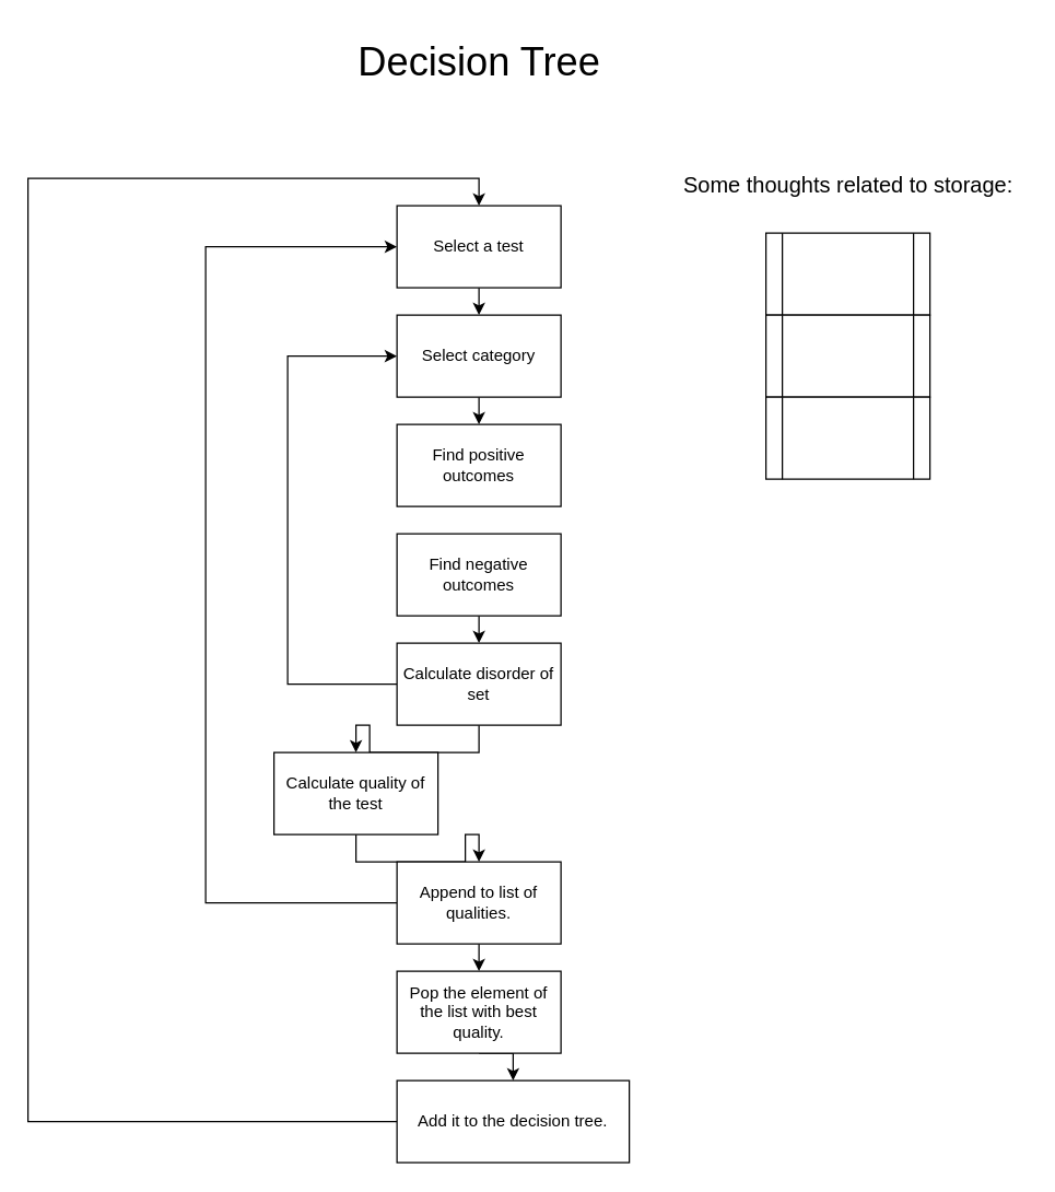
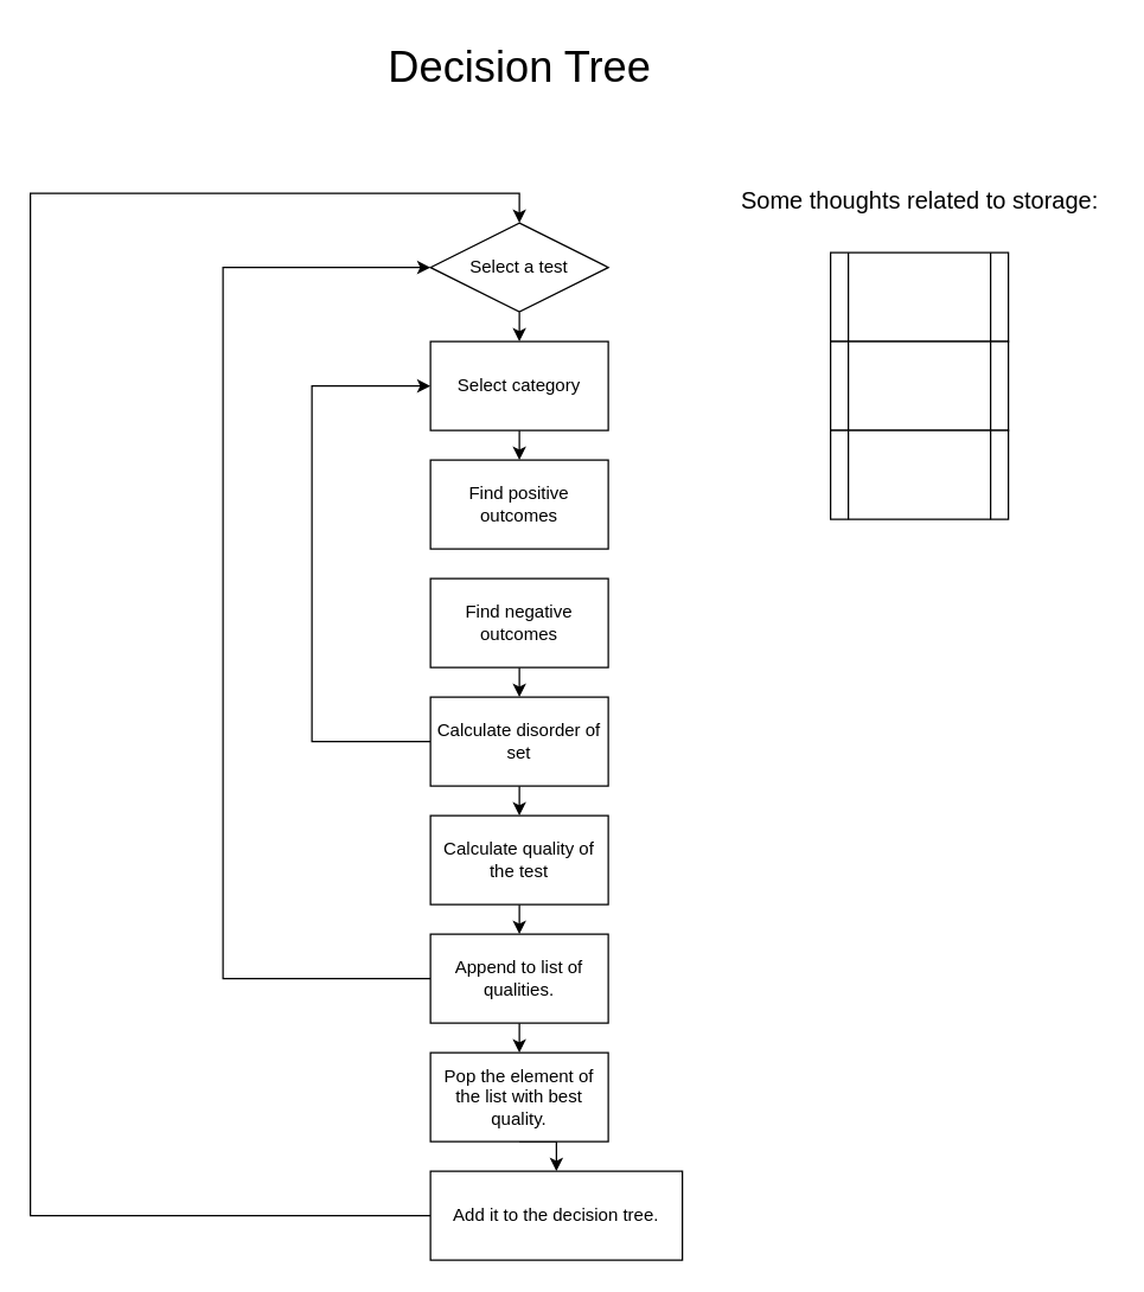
- <mxCell id="3" value="Select a test" style="rounded=0;whiteSpace=wrap;html=1;" vertex="1" parent="1"><mxGeometry x="290" y="150" width="120" height="60" as="geometry" /></mxCell>
+ <mxCell id="3" value="Select a test" style="rhombus;whiteSpace=wrap;html=1;" vertex="1" parent="1"><mxGeometry x="290" y="150" width="120" height="60" as="geometry" /></mxCell>
- <mxCell id="13" value="Calculate quality of the test" style="rounded=0;whiteSpace=wrap;html=1;" vertex="1" parent="1"><mxGeometry x="200" y="550" width="120" height="60" as="geometry" /></mxCell>
+ <mxCell id="13" value="Calculate quality of the test" style="rounded=0;whiteSpace=wrap;html=1;" vertex="1" parent="1"><mxGeometry x="290" y="550" width="120" height="60" as="geometry" /></mxCell>
